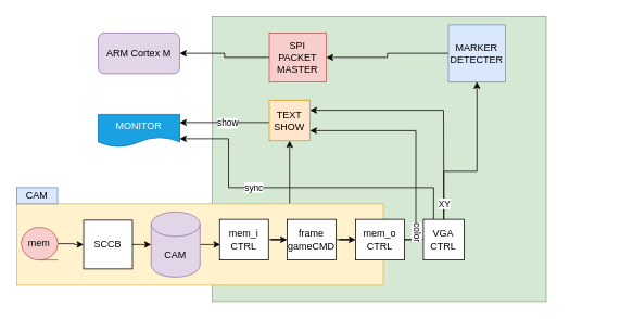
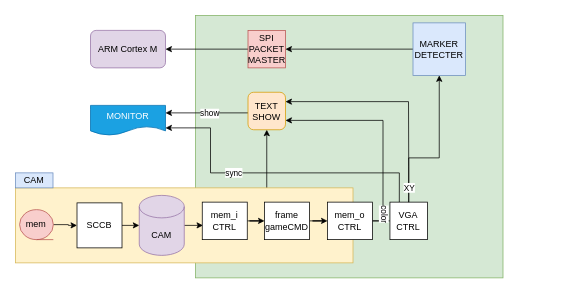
- <mxCell id="39" value="SPI&lt;br&gt;PACKET&lt;div&gt;MASTER&lt;/div&gt;" style="whiteSpace=wrap;html=1;aspect=fixed;fillColor=#f8cecc;strokeColor=#b85450;" parent="1" vertex="1"><mxGeometry x="330" y="40" width="70" height="60" as="geometry" /></mxCell>
+ <mxCell id="39" value="SPI&lt;br&gt;PACKET&lt;div&gt;MASTER&lt;/div&gt;" style="whiteSpace=wrap;html=1;aspect=fixed;fillColor=#f8cecc;strokeColor=#b85450;" parent="1" vertex="1"><mxGeometry x="330" y="40" width="50" height="50" as="geometry" /></mxCell>
- <mxCell id="17" value="TEXT&lt;br&gt;SHOW" style="whiteSpace=wrap;html=1;aspect=fixed;fillColor=#ffe6cc;strokeColor=#d79b00;" parent="1" vertex="1"><mxGeometry x="330" y="122.5" width="50" height="50" as="geometry" /></mxCell>
+ <mxCell id="17" value="TEXT&lt;br&gt;SHOW" style="whiteSpace=wrap;html=1;aspect=fixed;fillColor=#ffe6cc;strokeColor=#d79b00;rounded=1;" parent="1" vertex="1"><mxGeometry x="330" y="122.5" width="50" height="50" as="geometry" /></mxCell>
